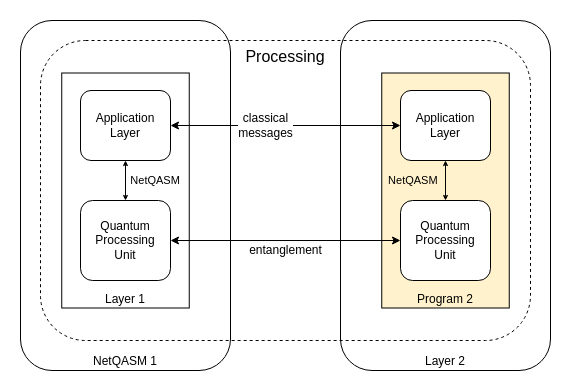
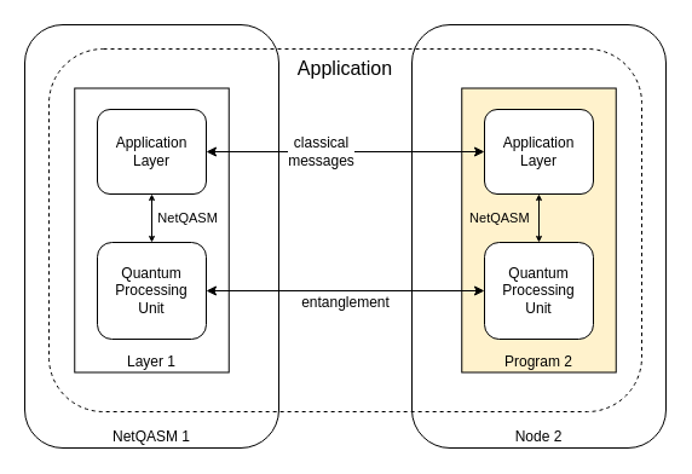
- <mxCell id="4" value="Processing" style="rounded=1;whiteSpace=wrap;html=1;fillColor=none;dashed=1;verticalAlign=top;fontSize=16;" parent="1" vertex="1"><mxGeometry x="40" y="40" width="490" height="300" as="geometry" /></mxCell>
+ <mxCell id="4" value="Application" style="rounded=1;whiteSpace=wrap;html=1;fillColor=none;dashed=1;verticalAlign=top;fontSize=16;" parent="1" vertex="1"><mxGeometry x="40" y="40" width="490" height="300" as="geometry" /></mxCell>
- <mxCell id="2" value="Layer 2" style="rounded=1;whiteSpace=wrap;html=1;verticalAlign=bottom;" parent="1" vertex="1"><mxGeometry x="340" y="20" width="210" height="350" as="geometry" /></mxCell>
+ <mxCell id="2" value="Node 2" style="rounded=1;whiteSpace=wrap;html=1;verticalAlign=bottom;" parent="1" vertex="1"><mxGeometry x="340" y="20" width="210" height="350" as="geometry" /></mxCell>
